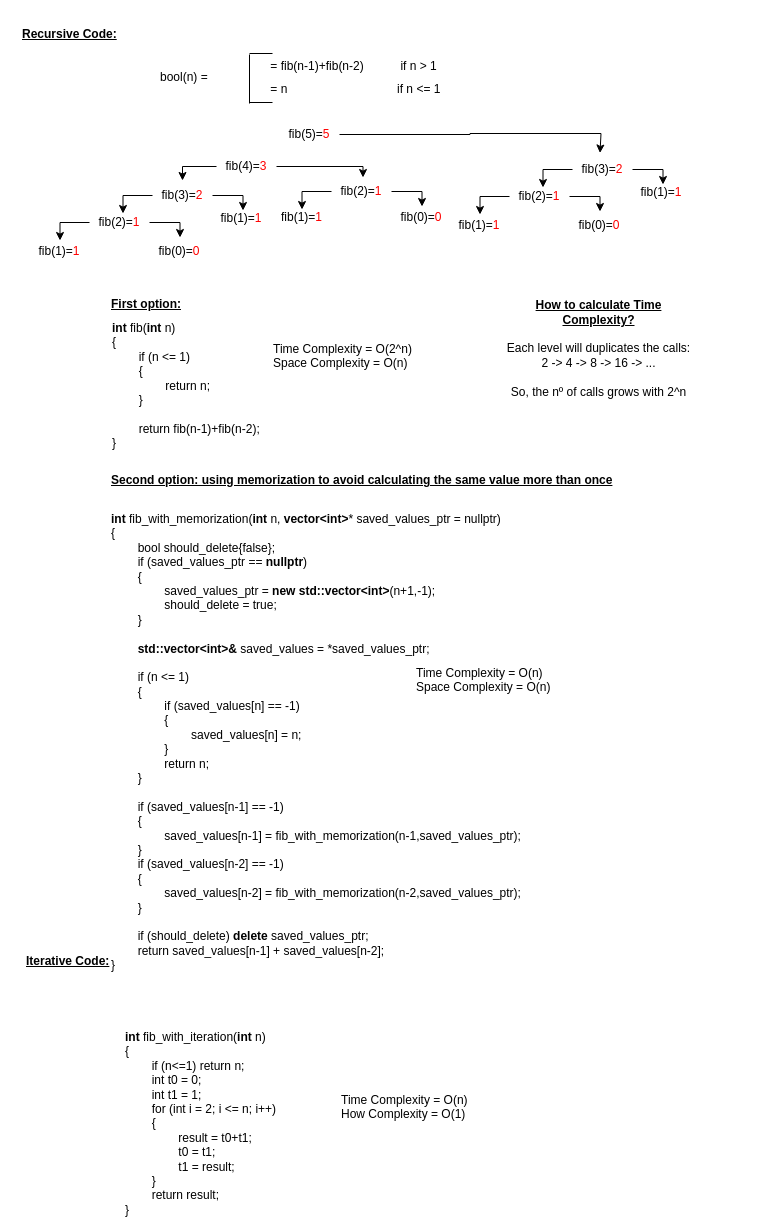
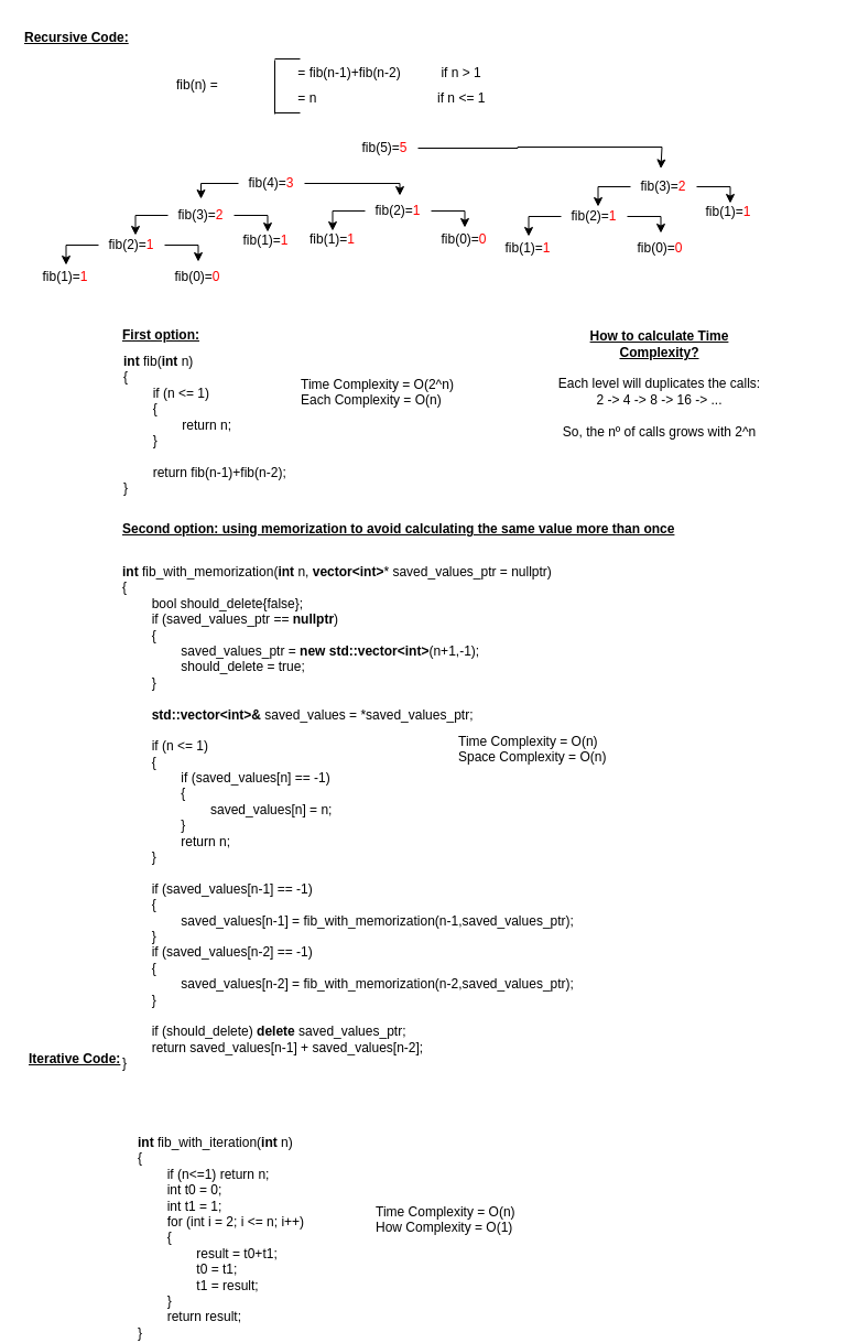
- <mxCell id="7" value="bool(n) =" style="text;whiteSpace=wrap;html=1;" parent="6" vertex="1"><mxGeometry y="10.996" width="74" height="36" as="geometry" /></mxCell>
+ <mxCell id="7" value="fib(n) =" style="text;whiteSpace=wrap;html=1;" parent="6" vertex="1"><mxGeometry y="10.996" width="74" height="36" as="geometry" /></mxCell>
- <mxCell id="11" value="fib(5)=&lt;font color=&quot;#ff0000&quot;&gt;5&lt;/font&gt;" style="text;html=1;align=center;verticalAlign=middle;whiteSpace=wrap;rounded=0;" parent="1" vertex="1"><mxGeometry x="279" y="119" width="60" height="30" as="geometry" /></mxCell>
+ <mxCell id="11" value="fib(5)=&lt;font color=&quot;#ff0000&quot;&gt;5&lt;/font&gt;" style="text;html=1;align=center;verticalAlign=middle;whiteSpace=wrap;rounded=0;" parent="1" vertex="1"><mxGeometry x="319" y="119" width="60" height="30" as="geometry" /></mxCell>
- <mxCell id="46" value="Time Complexity = O(2&lt;span&gt;^n&lt;/span&gt;)&lt;br&gt;Space Complexity = O(n) " style="text;whiteSpace=wrap;html=1;" parent="1" vertex="1"><mxGeometry x="270.5" y="335.003" width="333" height="51" as="geometry" /></mxCell>
+ <mxCell id="46" value="Time Complexity = O(2&lt;span&gt;^n&lt;/span&gt;)&lt;br&gt;Each Complexity = O(n) " style="text;whiteSpace=wrap;html=1;" parent="1" vertex="1"><mxGeometry x="270.5" y="335.003" width="333" height="51" as="geometry" /></mxCell>
